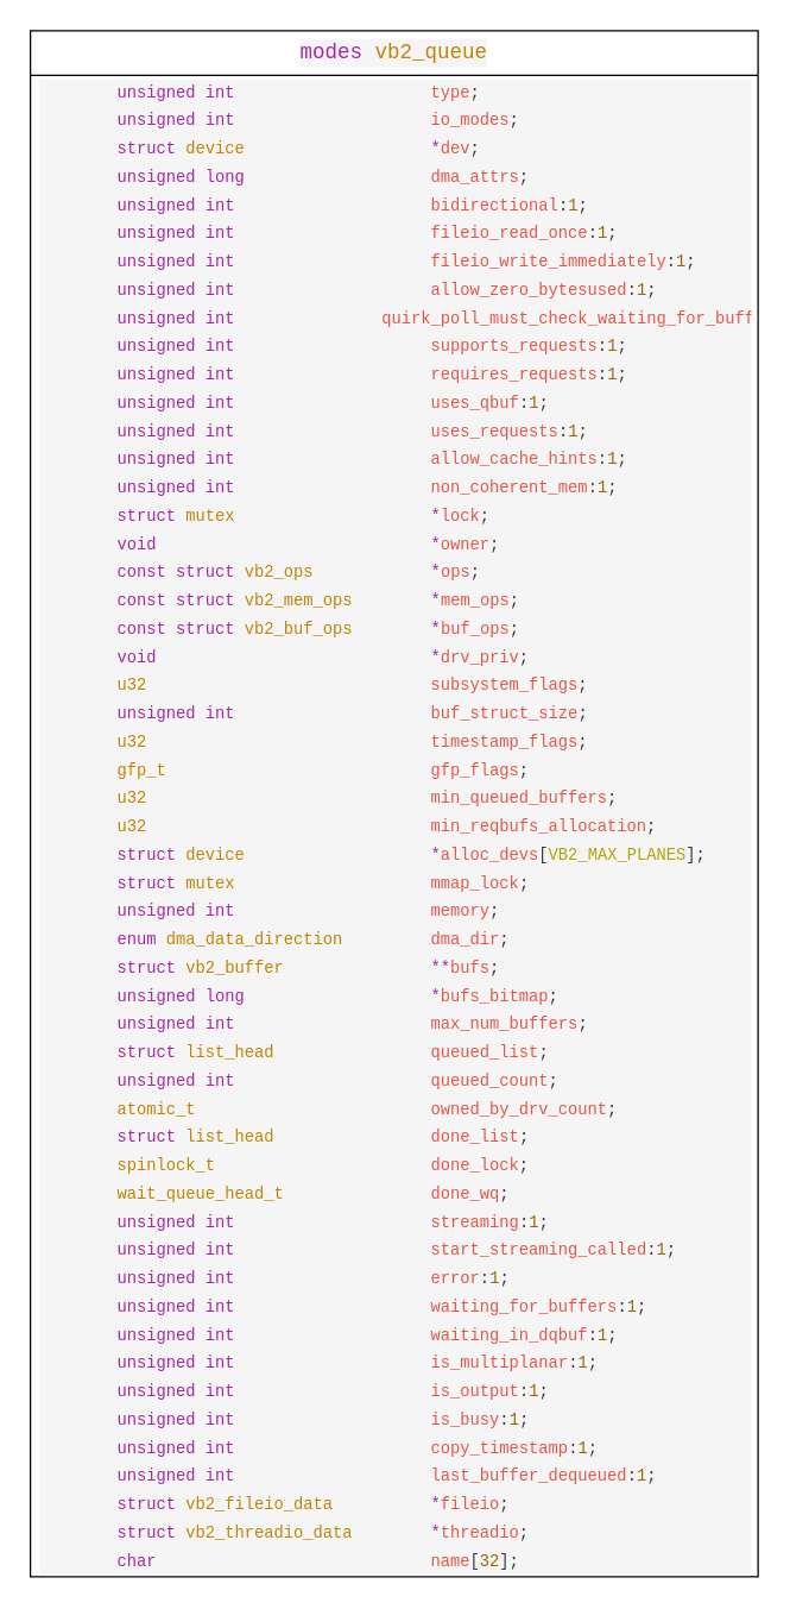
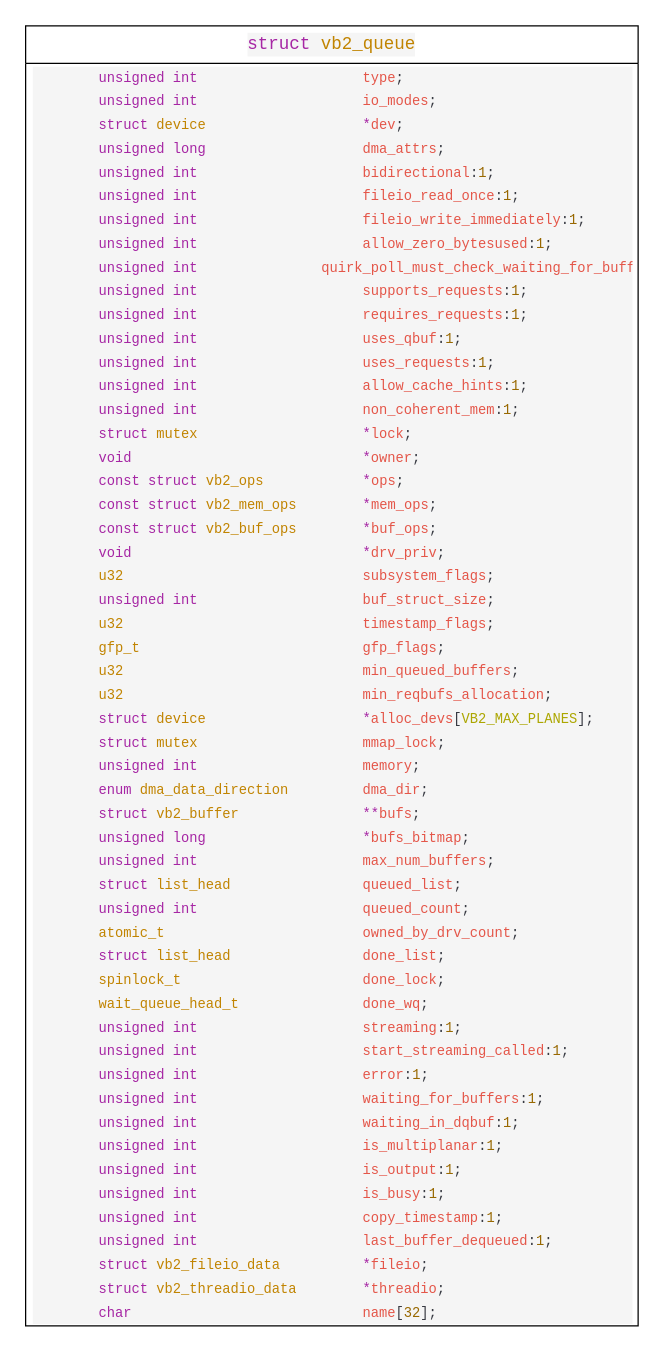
- <mxCell id="2" value="&lt;div style=&quot;color: rgb(56, 58, 66); background-color: rgb(245, 245, 245); font-family: Consolas, &amp;quot;Courier New&amp;quot;, monospace; font-size: 14px; line-height: 19px; white-space: pre;&quot;&gt;&lt;span style=&quot;color: #a626a4;&quot;&gt;modes&lt;/span&gt; &lt;span style=&quot;color: #c18401;&quot;&gt;vb2_queue&lt;/span&gt;&lt;/div&gt;" style="swimlane;fontStyle=0;childLayout=stackLayout;horizontal=1;startSize=30;horizontalStack=0;resizeParent=1;resizeParentMax=0;resizeLast=0;collapsible=1;marginBottom=0;whiteSpace=wrap;html=1;" vertex="1" parent="1"><mxGeometry x="20" width="490" height="1040" as="geometry" y="20"><mxRectangle x="100" width="160" height="30" as="alternateBounds" /></mxGeometry></mxCell>
+ <mxCell id="2" value="&lt;div style=&quot;color: rgb(56, 58, 66); background-color: rgb(245, 245, 245); font-family: Consolas, &amp;quot;Courier New&amp;quot;, monospace; font-size: 14px; line-height: 19px; white-space: pre;&quot;&gt;&lt;span style=&quot;color: #a626a4;&quot;&gt;struct&lt;/span&gt; &lt;span style=&quot;color: #c18401;&quot;&gt;vb2_queue&lt;/span&gt;&lt;/div&gt;" style="swimlane;fontStyle=0;childLayout=stackLayout;horizontal=1;startSize=30;horizontalStack=0;resizeParent=1;resizeParentMax=0;resizeLast=0;collapsible=1;marginBottom=0;whiteSpace=wrap;html=1;" vertex="1" parent="1"><mxGeometry x="20" width="490" height="1040" as="geometry" y="20"><mxRectangle x="100" width="160" height="30" as="alternateBounds" /></mxGeometry></mxCell>
